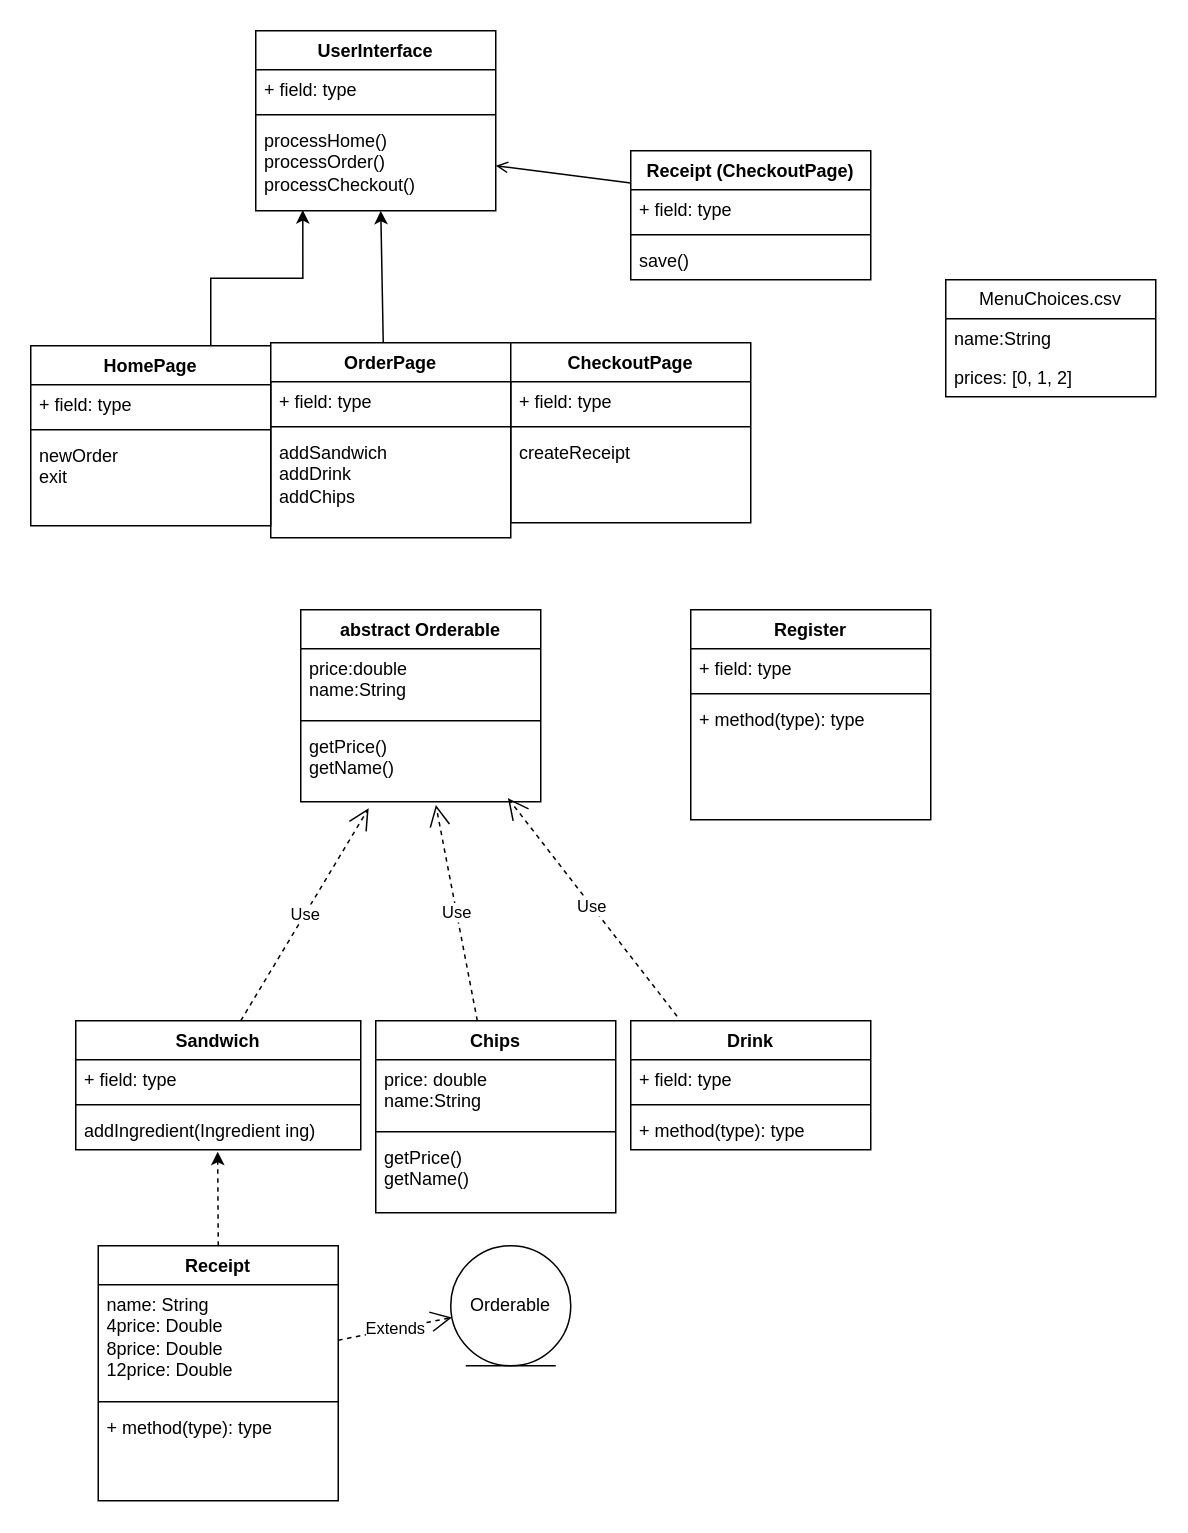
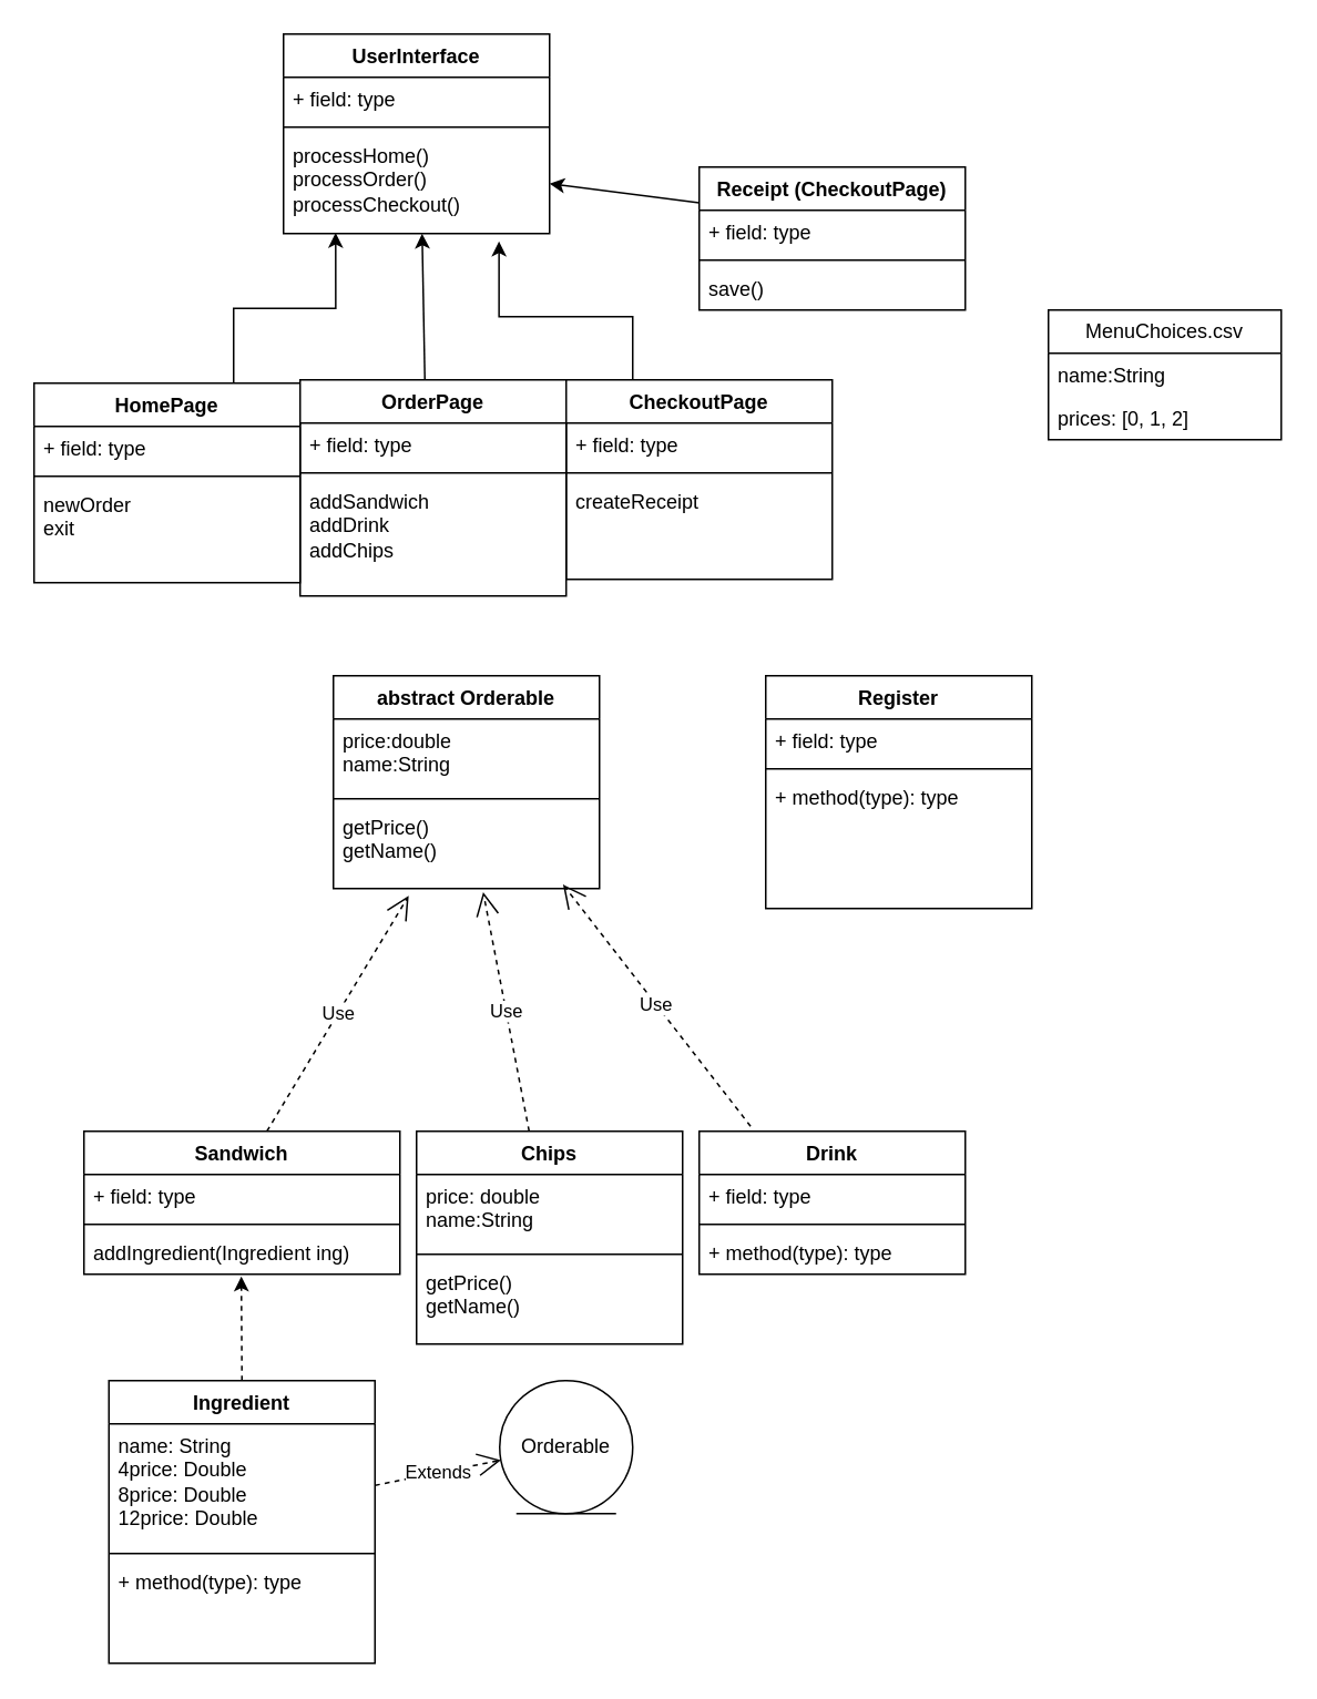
- <mxCell id="51" value="" style="endArrow=open;html=1;rounded=0;entryX=1;entryY=0.5;entryDx=0;entryDy=0;exitX=0;exitY=0.25;exitDx=0;exitDy=0;" edge="1" parent="1" source="20" target="17"><mxGeometry width="50" height="50" relative="1" as="geometry"><mxPoint x="220" y="330" as="sourcePoint" /><mxPoint x="270" y="280" as="targetPoint" /></mxGeometry></mxCell>
+ <mxCell id="51" value="" style="endArrow=classic;html=1;rounded=0;entryX=1;entryY=0.5;entryDx=0;entryDy=0;exitX=0;exitY=0.25;exitDx=0;exitDy=0;" edge="1" parent="1" source="20" target="17"><mxGeometry width="50" height="50" relative="1" as="geometry"><mxPoint x="220" y="330" as="sourcePoint" /><mxPoint x="270" y="280" as="targetPoint" /></mxGeometry></mxCell>
+ <mxCell id="42" style="edgeStyle=orthogonalEdgeStyle;rounded=0;orthogonalLoop=1;jettySize=auto;html=1;exitX=0.25;exitY=0;exitDx=0;exitDy=0;entryX=0.81;entryY=1.079;entryDx=0;entryDy=0;entryPerimeter=0;" edge="1" parent="1" source="36" target="17"><mxGeometry relative="1" as="geometry"><Array as="points"><mxPoint x="380" y="190" /><mxPoint x="300" y="190" /></Array></mxGeometry></mxCell>
- <mxCell id="10" value="Receipt" style="swimlane;fontStyle=1;align=center;verticalAlign=top;childLayout=stackLayout;horizontal=1;startSize=26;horizontalStack=0;resizeParent=1;resizeParentMax=0;resizeLast=0;collapsible=1;marginBottom=0;whiteSpace=wrap;html=1;" vertex="1" parent="1"><mxGeometry x="65" y="830" width="160" height="170" as="geometry" /></mxCell>
+ <mxCell id="10" value="Ingredient" style="swimlane;fontStyle=1;align=center;verticalAlign=top;childLayout=stackLayout;horizontal=1;startSize=26;horizontalStack=0;resizeParent=1;resizeParentMax=0;resizeLast=0;collapsible=1;marginBottom=0;whiteSpace=wrap;html=1;" vertex="1" parent="1"><mxGeometry x="65" y="830" width="160" height="170" as="geometry" /></mxCell>
